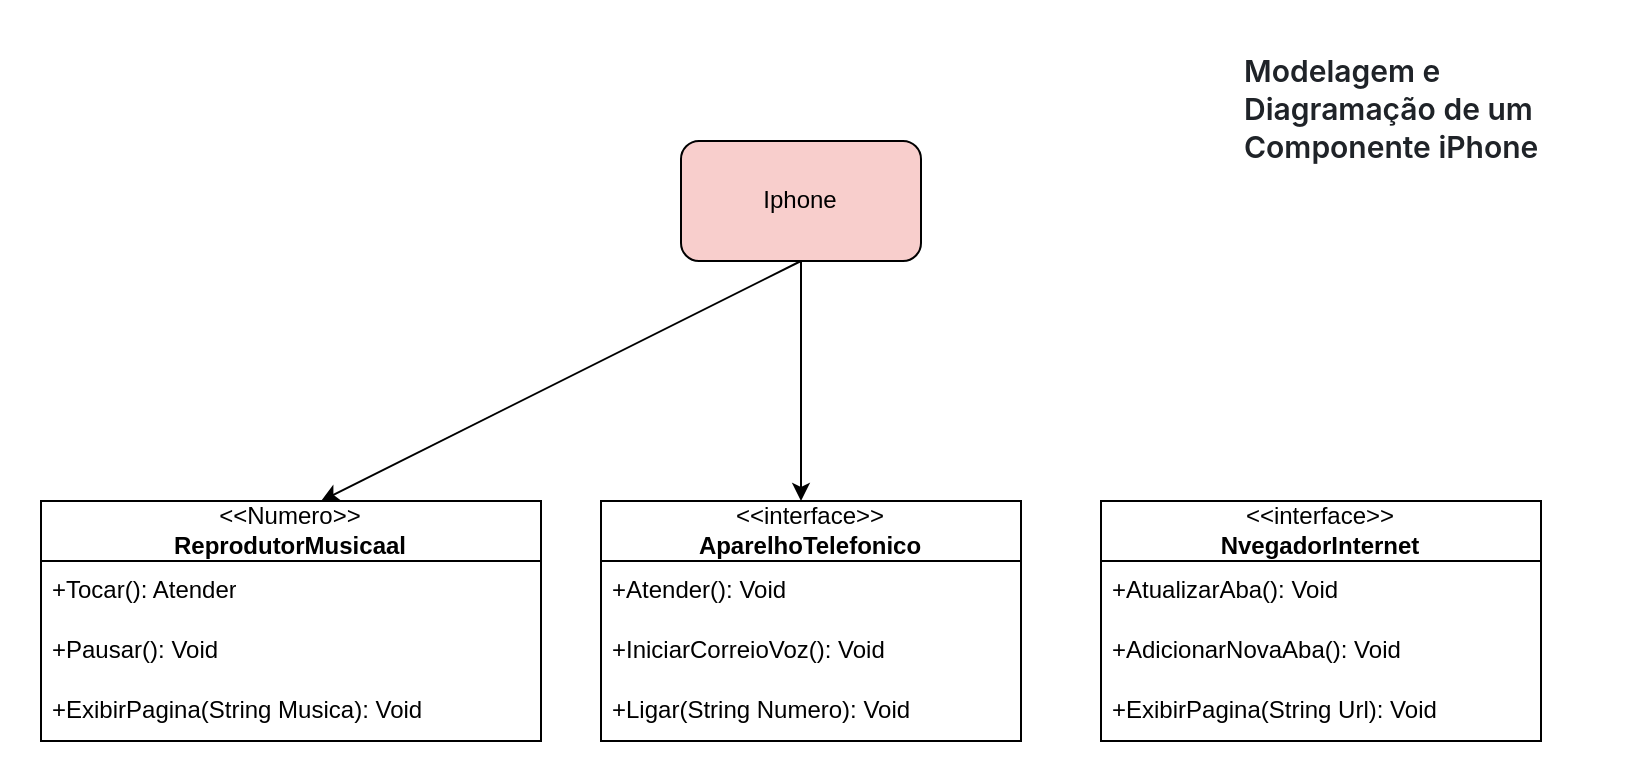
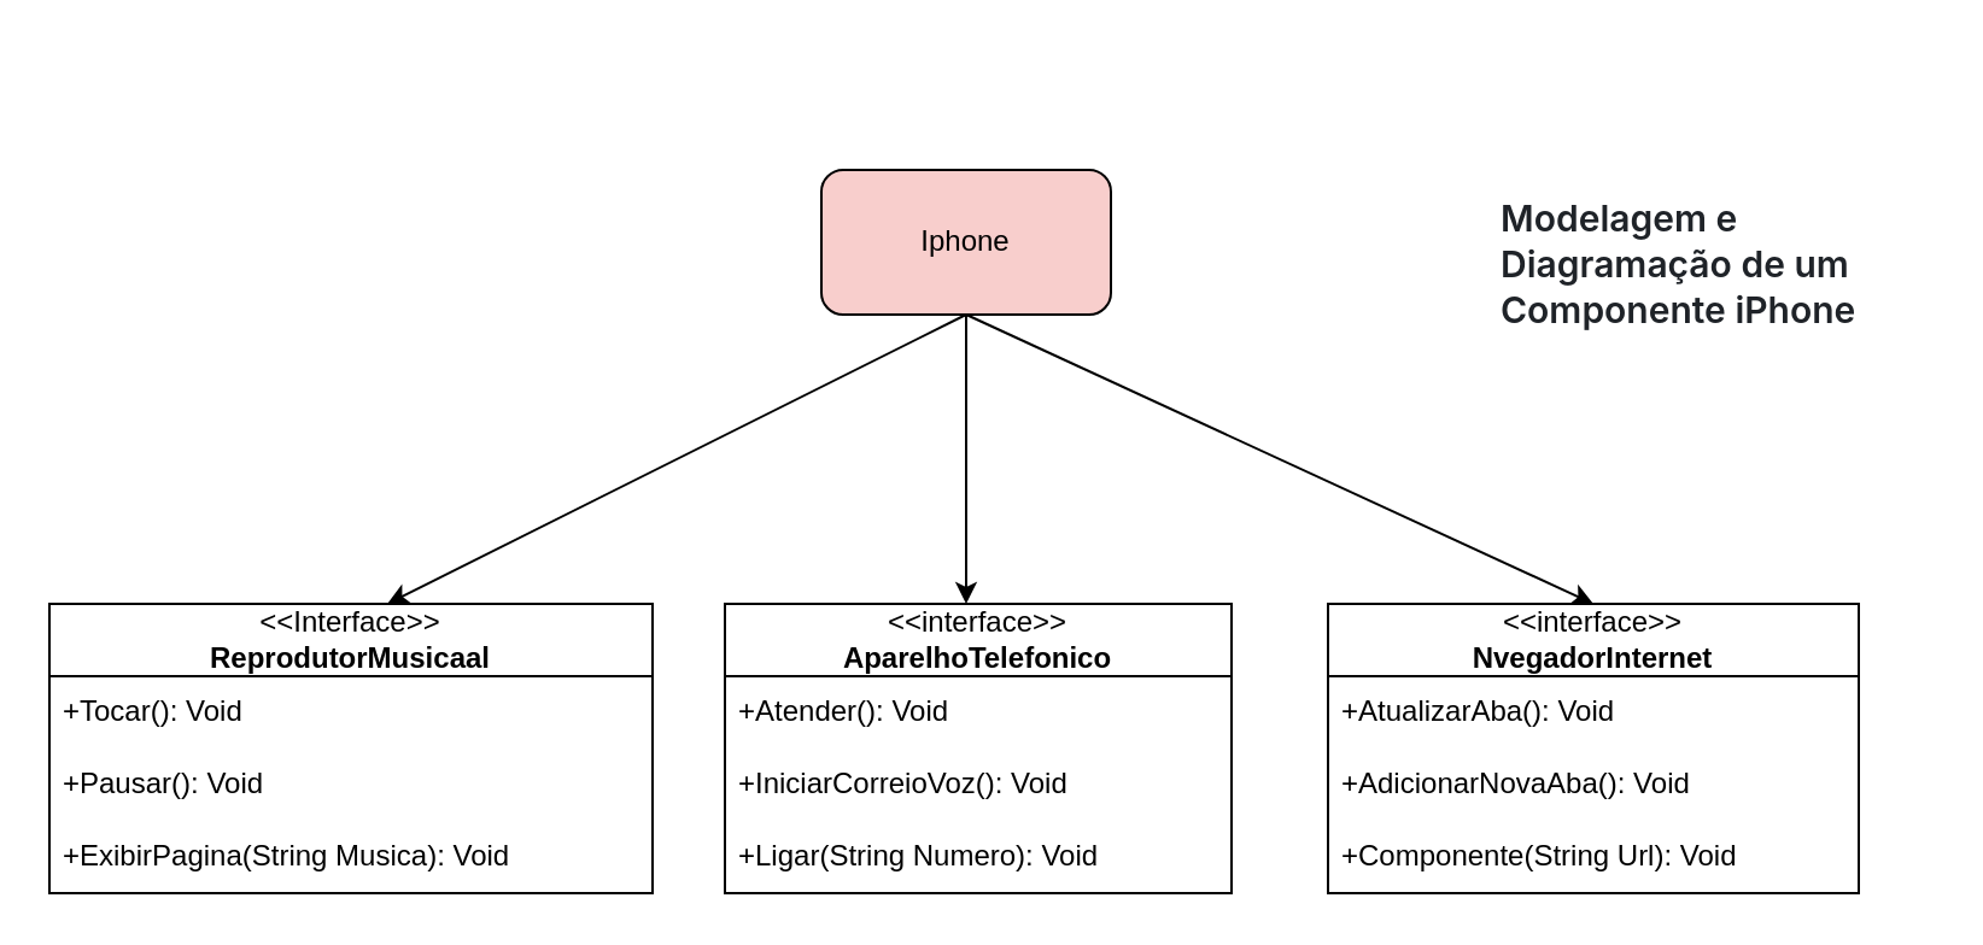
- <mxCell id="18" value="&lt;h3 style=&quot;--tw-border-spacing-x: 0; --tw-border-spacing-y: 0; --tw-translate-x: 0; --tw-translate-y: 0; --tw-rotate: 0; --tw-skew-x: 0; --tw-skew-y: 0; --tw-scale-x: 1; --tw-scale-y: 1; --tw-pan-x: ; --tw-pan-y: ; --tw-pinch-zoom: ; --tw-scroll-snap-strictness: proximity; --tw-ordinal: ; --tw-slashed-zero: ; --tw-numeric-figure: ; --tw-numeric-spacing: ; --tw-numeric-fraction: ; --tw-ring-inset: ; --tw-ring-offset-width: 0px; --tw-ring-offset-color: #fff; --tw-ring-color: rgb(59 130 246 / .5); --tw-ring-offset-shadow: 0 0 #0000; --tw-ring-shadow: 0 0 #0000; --tw-shadow: 0 0 #0000; --tw-shadow-colored: 0 0 #0000; --tw-blur: ; --tw-brightness: ; --tw-contrast: ; --tw-grayscale: ; --tw-hue-rotate: ; --tw-invert: ; --tw-saturate: ; --tw-sepia: ; --tw-drop-shadow: ; --tw-backdrop-blur: ; --tw-backdrop-brightness: ; --tw-backdrop-contrast: ; --tw-backdrop-grayscale: ; --tw-backdrop-hue-rotate: ; --tw-backdrop-invert: ; --tw-backdrop-opacity: ; --tw-backdrop-saturate: ; --tw-backdrop-sepia: ; box-sizing: border-box; margin-top: var(--base-size-24); margin-bottom: var(--base-size-16); font-size: 1.25em; font-weight: var(--base-text-weight-semibold, 600); line-height: 1.25; color: rgb(31, 35, 40); font-family: -apple-system, BlinkMacSystemFont, &amp;quot;Segoe UI&amp;quot;, &amp;quot;Noto Sans&amp;quot;, Helvetica, Arial, sans-serif, &amp;quot;Apple Color Emoji&amp;quot;, &amp;quot;Segoe UI Emoji&amp;quot;; background-color: rgb(255, 255, 255);&quot; dir=&quot;auto&quot; class=&quot;heading-element&quot; tabindex=&quot;-1&quot;&gt;Modelagem e Diagramação de um Componente iPhone&lt;/h3&gt;" style="text;html=1;whiteSpace=wrap;overflow=hidden;rounded=0;" vertex="1" parent="1"><mxGeometry x="620" y="20" width="180" height="120" as="geometry" /></mxCell>
+ <mxCell id="18" value="&lt;h3 style=&quot;--tw-border-spacing-x: 0; --tw-border-spacing-y: 0; --tw-translate-x: 0; --tw-translate-y: 0; --tw-rotate: 0; --tw-skew-x: 0; --tw-skew-y: 0; --tw-scale-x: 1; --tw-scale-y: 1; --tw-pan-x: ; --tw-pan-y: ; --tw-pinch-zoom: ; --tw-scroll-snap-strictness: proximity; --tw-ordinal: ; --tw-slashed-zero: ; --tw-numeric-figure: ; --tw-numeric-spacing: ; --tw-numeric-fraction: ; --tw-ring-inset: ; --tw-ring-offset-width: 0px; --tw-ring-offset-color: #fff; --tw-ring-color: rgb(59 130 246 / .5); --tw-ring-offset-shadow: 0 0 #0000; --tw-ring-shadow: 0 0 #0000; --tw-shadow: 0 0 #0000; --tw-shadow-colored: 0 0 #0000; --tw-blur: ; --tw-brightness: ; --tw-contrast: ; --tw-grayscale: ; --tw-hue-rotate: ; --tw-invert: ; --tw-saturate: ; --tw-sepia: ; --tw-drop-shadow: ; --tw-backdrop-blur: ; --tw-backdrop-brightness: ; --tw-backdrop-contrast: ; --tw-backdrop-grayscale: ; --tw-backdrop-hue-rotate: ; --tw-backdrop-invert: ; --tw-backdrop-opacity: ; --tw-backdrop-saturate: ; --tw-backdrop-sepia: ; box-sizing: border-box; margin-top: var(--base-size-24); margin-bottom: var(--base-size-16); font-size: 1.25em; font-weight: var(--base-text-weight-semibold, 600); line-height: 1.25; color: rgb(31, 35, 40); font-family: -apple-system, BlinkMacSystemFont, &amp;quot;Segoe UI&amp;quot;, &amp;quot;Noto Sans&amp;quot;, Helvetica, Arial, sans-serif, &amp;quot;Apple Color Emoji&amp;quot;, &amp;quot;Segoe UI Emoji&amp;quot;; background-color: rgb(255, 255, 255);&quot; dir=&quot;auto&quot; class=&quot;heading-element&quot; tabindex=&quot;-1&quot;&gt;Modelagem e Diagramação de um Componente iPhone&lt;/h3&gt;" style="text;html=1;whiteSpace=wrap;overflow=hidden;rounded=0;" vertex="1" parent="1"><mxGeometry x="620" y="75" width="180" height="120" as="geometry" /></mxCell>
+ <mxCell id="4" value="" style="endArrow=classic;html=1;rounded=0;entryX=0.5;entryY=0;entryDx=0;entryDy=0;exitX=0.5;exitY=1;exitDx=0;exitDy=0;" edge="1" parent="1" source="2" target="10"><mxGeometry width="50" height="50" relative="1" as="geometry"><mxPoint x="410" y="140" as="sourcePoint" /><mxPoint x="640" y="250" as="targetPoint" /></mxGeometry></mxCell>
- <mxCell id="6" value="&amp;lt;&amp;lt;Numero&amp;gt;&amp;gt;&lt;br&gt;&lt;b&gt;ReprodutorMusicaal&lt;/b&gt;" style="swimlane;fontStyle=0;childLayout=stackLayout;horizontal=1;startSize=30;horizontalStack=0;resizeParent=1;resizeParentMax=0;resizeLast=0;collapsible=1;marginBottom=0;whiteSpace=wrap;html=1;" vertex="1" parent="1"><mxGeometry x="20" y="250" width="250" height="120" as="geometry" /></mxCell>
+ <mxCell id="6" value="&amp;lt;&amp;lt;Interface&amp;gt;&amp;gt;&lt;br&gt;&lt;b&gt;ReprodutorMusicaal&lt;/b&gt;" style="swimlane;fontStyle=0;childLayout=stackLayout;horizontal=1;startSize=30;horizontalStack=0;resizeParent=1;resizeParentMax=0;resizeLast=0;collapsible=1;marginBottom=0;whiteSpace=wrap;html=1;" vertex="1" parent="1"><mxGeometry x="20" y="250" width="250" height="120" as="geometry" /></mxCell>
- <mxCell id="7" value="+Tocar(): Atender" style="text;strokeColor=none;fillColor=none;align=left;verticalAlign=middle;spacingLeft=4;spacingRight=4;overflow=hidden;points=[[0,0.5],[1,0.5]];portConstraint=eastwest;rotatable=0;whiteSpace=wrap;html=1;" vertex="1" parent="6"><mxGeometry y="30" width="250" height="30" as="geometry" /></mxCell>
+ <mxCell id="7" value="+Tocar(): Void" style="text;strokeColor=none;fillColor=none;align=left;verticalAlign=middle;spacingLeft=4;spacingRight=4;overflow=hidden;points=[[0,0.5],[1,0.5]];portConstraint=eastwest;rotatable=0;whiteSpace=wrap;html=1;" vertex="1" parent="6"><mxGeometry y="30" width="250" height="30" as="geometry" /></mxCell>
- <mxCell id="13" value="+ExibirPagina(String Url): Void" style="text;strokeColor=none;fillColor=none;align=left;verticalAlign=middle;spacingLeft=4;spacingRight=4;overflow=hidden;points=[[0,0.5],[1,0.5]];portConstraint=eastwest;rotatable=0;whiteSpace=wrap;html=1;" vertex="1" parent="10"><mxGeometry y="90" width="220" height="30" as="geometry" /></mxCell>
+ <mxCell id="13" value="+Componente(String Url): Void" style="text;strokeColor=none;fillColor=none;align=left;verticalAlign=middle;spacingLeft=4;spacingRight=4;overflow=hidden;points=[[0,0.5],[1,0.5]];portConstraint=eastwest;rotatable=0;whiteSpace=wrap;html=1;" vertex="1" parent="10"><mxGeometry y="90" width="220" height="30" as="geometry" /></mxCell>
